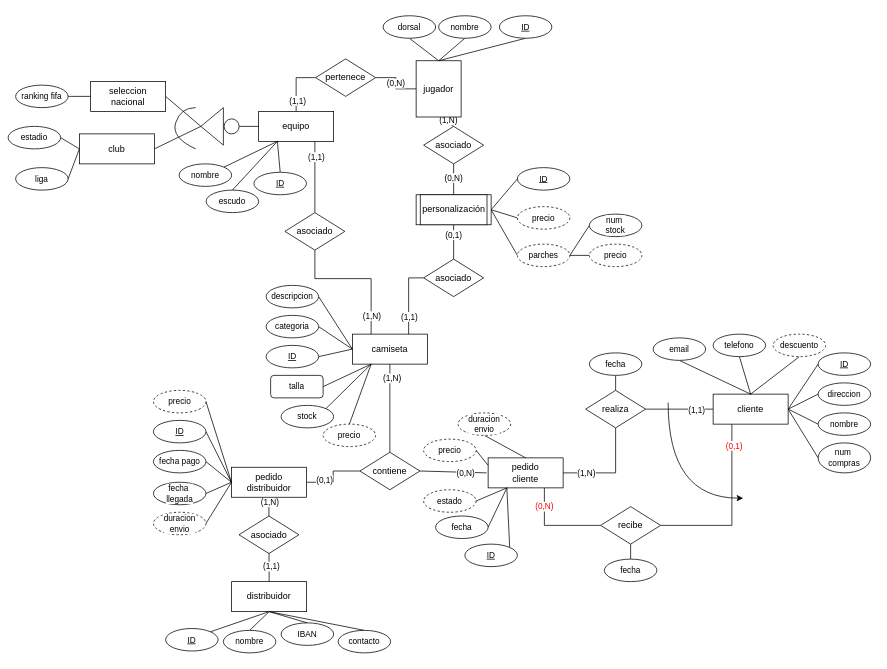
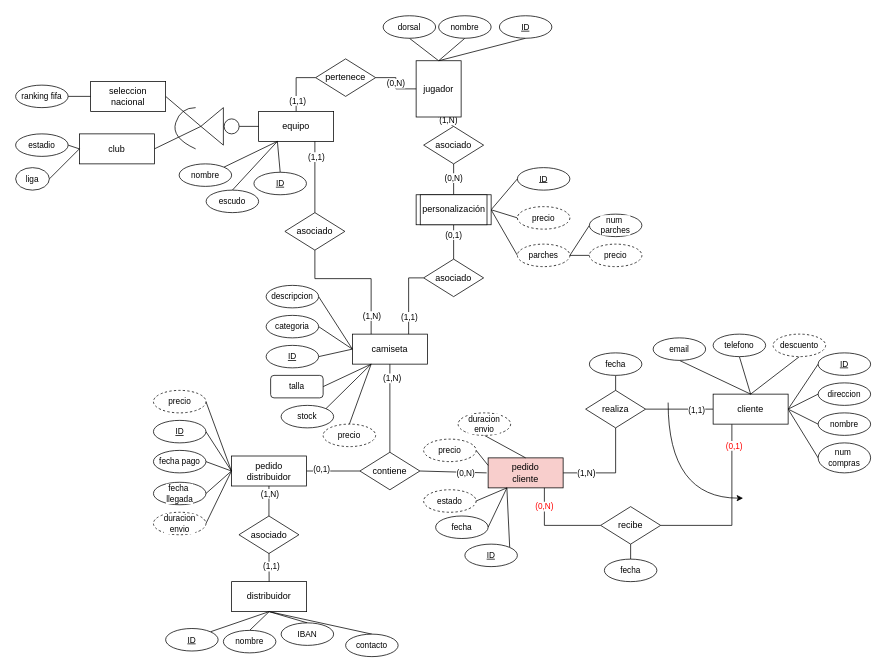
- <mxCell id="75" value="estadio" style="ellipse;whiteSpace=wrap;html=1;align=center;fontFamily=Helvetica;fontSize=11;fontColor=default;labelBackgroundColor=default;" parent="1" vertex="1"><mxGeometry x="10" y="168" width="70" height="30" as="geometry" /></mxCell>
+ <mxCell id="75" value="estadio" style="ellipse;whiteSpace=wrap;html=1;align=center;fontFamily=Helvetica;fontSize=11;fontColor=default;labelBackgroundColor=default;" parent="1" vertex="1"><mxGeometry x="20" y="178" width="70" height="30" as="geometry" /></mxCell>
- <mxCell id="113" value="liga" style="ellipse;whiteSpace=wrap;html=1;align=center;fontFamily=Helvetica;fontSize=11;fontColor=default;labelBackgroundColor=default;" parent="1" vertex="1"><mxGeometry x="20" y="223" width="70" height="30" as="geometry" /></mxCell>
+ <mxCell id="113" value="liga" style="ellipse;whiteSpace=wrap;html=1;align=center;fontFamily=Helvetica;fontSize=11;fontColor=default;labelBackgroundColor=default;" parent="1" vertex="1"><mxGeometry x="20" y="223" width="45" height="30" as="geometry" /></mxCell>
- <mxCell id="136" value="num&amp;nbsp;&lt;div&gt;stock&lt;/div&gt;" style="ellipse;whiteSpace=wrap;html=1;align=center;fontFamily=Helvetica;fontSize=11;fontColor=default;labelBackgroundColor=default;" parent="1" vertex="1"><mxGeometry x="785" y="285" width="70" height="30" as="geometry" /></mxCell>
+ <mxCell id="136" value="num&amp;nbsp;&lt;div&gt;parches&lt;/div&gt;" style="ellipse;whiteSpace=wrap;html=1;align=center;fontFamily=Helvetica;fontSize=11;fontColor=default;labelBackgroundColor=default;" parent="1" vertex="1"><mxGeometry x="785" y="285" width="70" height="30" as="geometry" /></mxCell>
- <mxCell id="7" value="pedido&lt;div&gt;cliente&lt;/div&gt;" style="whiteSpace=wrap;html=1;align=center;" parent="1" vertex="1"><mxGeometry x="650" y="610" width="100" height="40" as="geometry" /></mxCell>
+ <mxCell id="7" value="pedido&lt;div&gt;cliente&lt;/div&gt;" style="whiteSpace=wrap;html=1;align=center;fillColor=#f8cecc;" parent="1" vertex="1"><mxGeometry x="650" y="610" width="100" height="40" as="geometry" /></mxCell>
- <mxCell id="15" value="pedido&lt;div&gt;distribuidor&lt;/div&gt;" style="whiteSpace=wrap;html=1;align=center;" parent="1" vertex="1"><mxGeometry x="307.75" y="622.5" width="100" height="40" as="geometry" /></mxCell>
+ <mxCell id="15" value="pedido&lt;div&gt;distribuidor&lt;/div&gt;" style="whiteSpace=wrap;html=1;align=center;" parent="1" vertex="1"><mxGeometry x="307.75" y="607.5" width="100" height="40" as="geometry" /></mxCell>
- <mxCell id="90" value="contacto" style="ellipse;whiteSpace=wrap;html=1;align=center;fontFamily=Helvetica;fontSize=11;fontColor=default;labelBackgroundColor=default;" parent="1" vertex="1"><mxGeometry x="450" y="840" width="70" height="30" as="geometry" /></mxCell>
+ <mxCell id="90" value="contacto" style="ellipse;whiteSpace=wrap;html=1;align=center;fontFamily=Helvetica;fontSize=11;fontColor=default;labelBackgroundColor=default;" parent="1" vertex="1"><mxGeometry x="460" y="845" width="70" height="30" as="geometry" /></mxCell>
